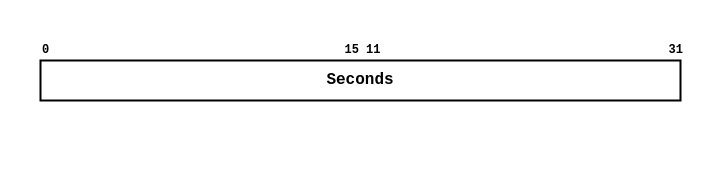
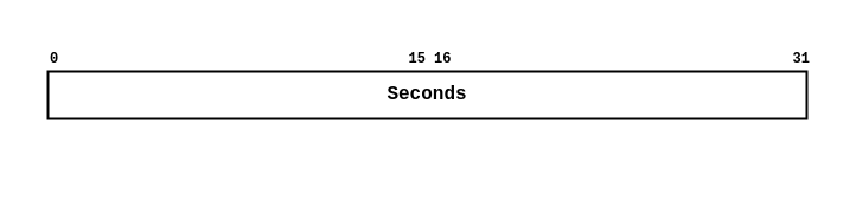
- <mxCell id="4" value="&lt;font style=&quot;font-size: 12px;&quot; color=&quot;#000000&quot;&gt;&lt;span style=&quot;font-size: 12px;&quot;&gt;0&amp;nbsp; &amp;nbsp; &amp;nbsp; &amp;nbsp; &amp;nbsp; &amp;nbsp; &amp;nbsp; &amp;nbsp; &amp;nbsp; &amp;nbsp; &amp;nbsp; &amp;nbsp; &amp;nbsp; &amp;nbsp; &amp;nbsp; &amp;nbsp; &amp;nbsp; &amp;nbsp; &amp;nbsp; &amp;nbsp; &amp;nbsp;15 11&amp;nbsp; &amp;nbsp; &amp;nbsp; &amp;nbsp; &amp;nbsp; &amp;nbsp; &amp;nbsp; &amp;nbsp; &amp;nbsp; &amp;nbsp; &amp;nbsp; &amp;nbsp; &amp;nbsp; &amp;nbsp; &amp;nbsp; &amp;nbsp; &amp;nbsp; &amp;nbsp; &amp;nbsp; &amp;nbsp; 31&lt;/span&gt;&lt;/font&gt;" style="text;html=1;strokeColor=none;fillColor=none;align=left;verticalAlign=middle;whiteSpace=wrap;rounded=0;strokeWidth=2;fontFamily=Courier New;fontStyle=1;fontSize=12;" vertex="1" parent="1"><mxGeometry x="40" y="40" width="650" height="20" as="geometry" /></mxCell>
+ <mxCell id="4" value="&lt;font style=&quot;font-size: 12px;&quot; color=&quot;#000000&quot;&gt;&lt;span style=&quot;font-size: 12px;&quot;&gt;0&amp;nbsp; &amp;nbsp; &amp;nbsp; &amp;nbsp; &amp;nbsp; &amp;nbsp; &amp;nbsp; &amp;nbsp; &amp;nbsp; &amp;nbsp; &amp;nbsp; &amp;nbsp; &amp;nbsp; &amp;nbsp; &amp;nbsp; &amp;nbsp; &amp;nbsp; &amp;nbsp; &amp;nbsp; &amp;nbsp; &amp;nbsp;15 16&amp;nbsp; &amp;nbsp; &amp;nbsp; &amp;nbsp; &amp;nbsp; &amp;nbsp; &amp;nbsp; &amp;nbsp; &amp;nbsp; &amp;nbsp; &amp;nbsp; &amp;nbsp; &amp;nbsp; &amp;nbsp; &amp;nbsp; &amp;nbsp; &amp;nbsp; &amp;nbsp; &amp;nbsp; &amp;nbsp; 31&lt;/span&gt;&lt;/font&gt;" style="text;html=1;strokeColor=none;fillColor=none;align=left;verticalAlign=middle;whiteSpace=wrap;rounded=0;strokeWidth=2;fontFamily=Courier New;fontStyle=1;fontSize=12;" vertex="1" parent="1"><mxGeometry x="40" y="40" width="650" height="20" as="geometry" /></mxCell>
